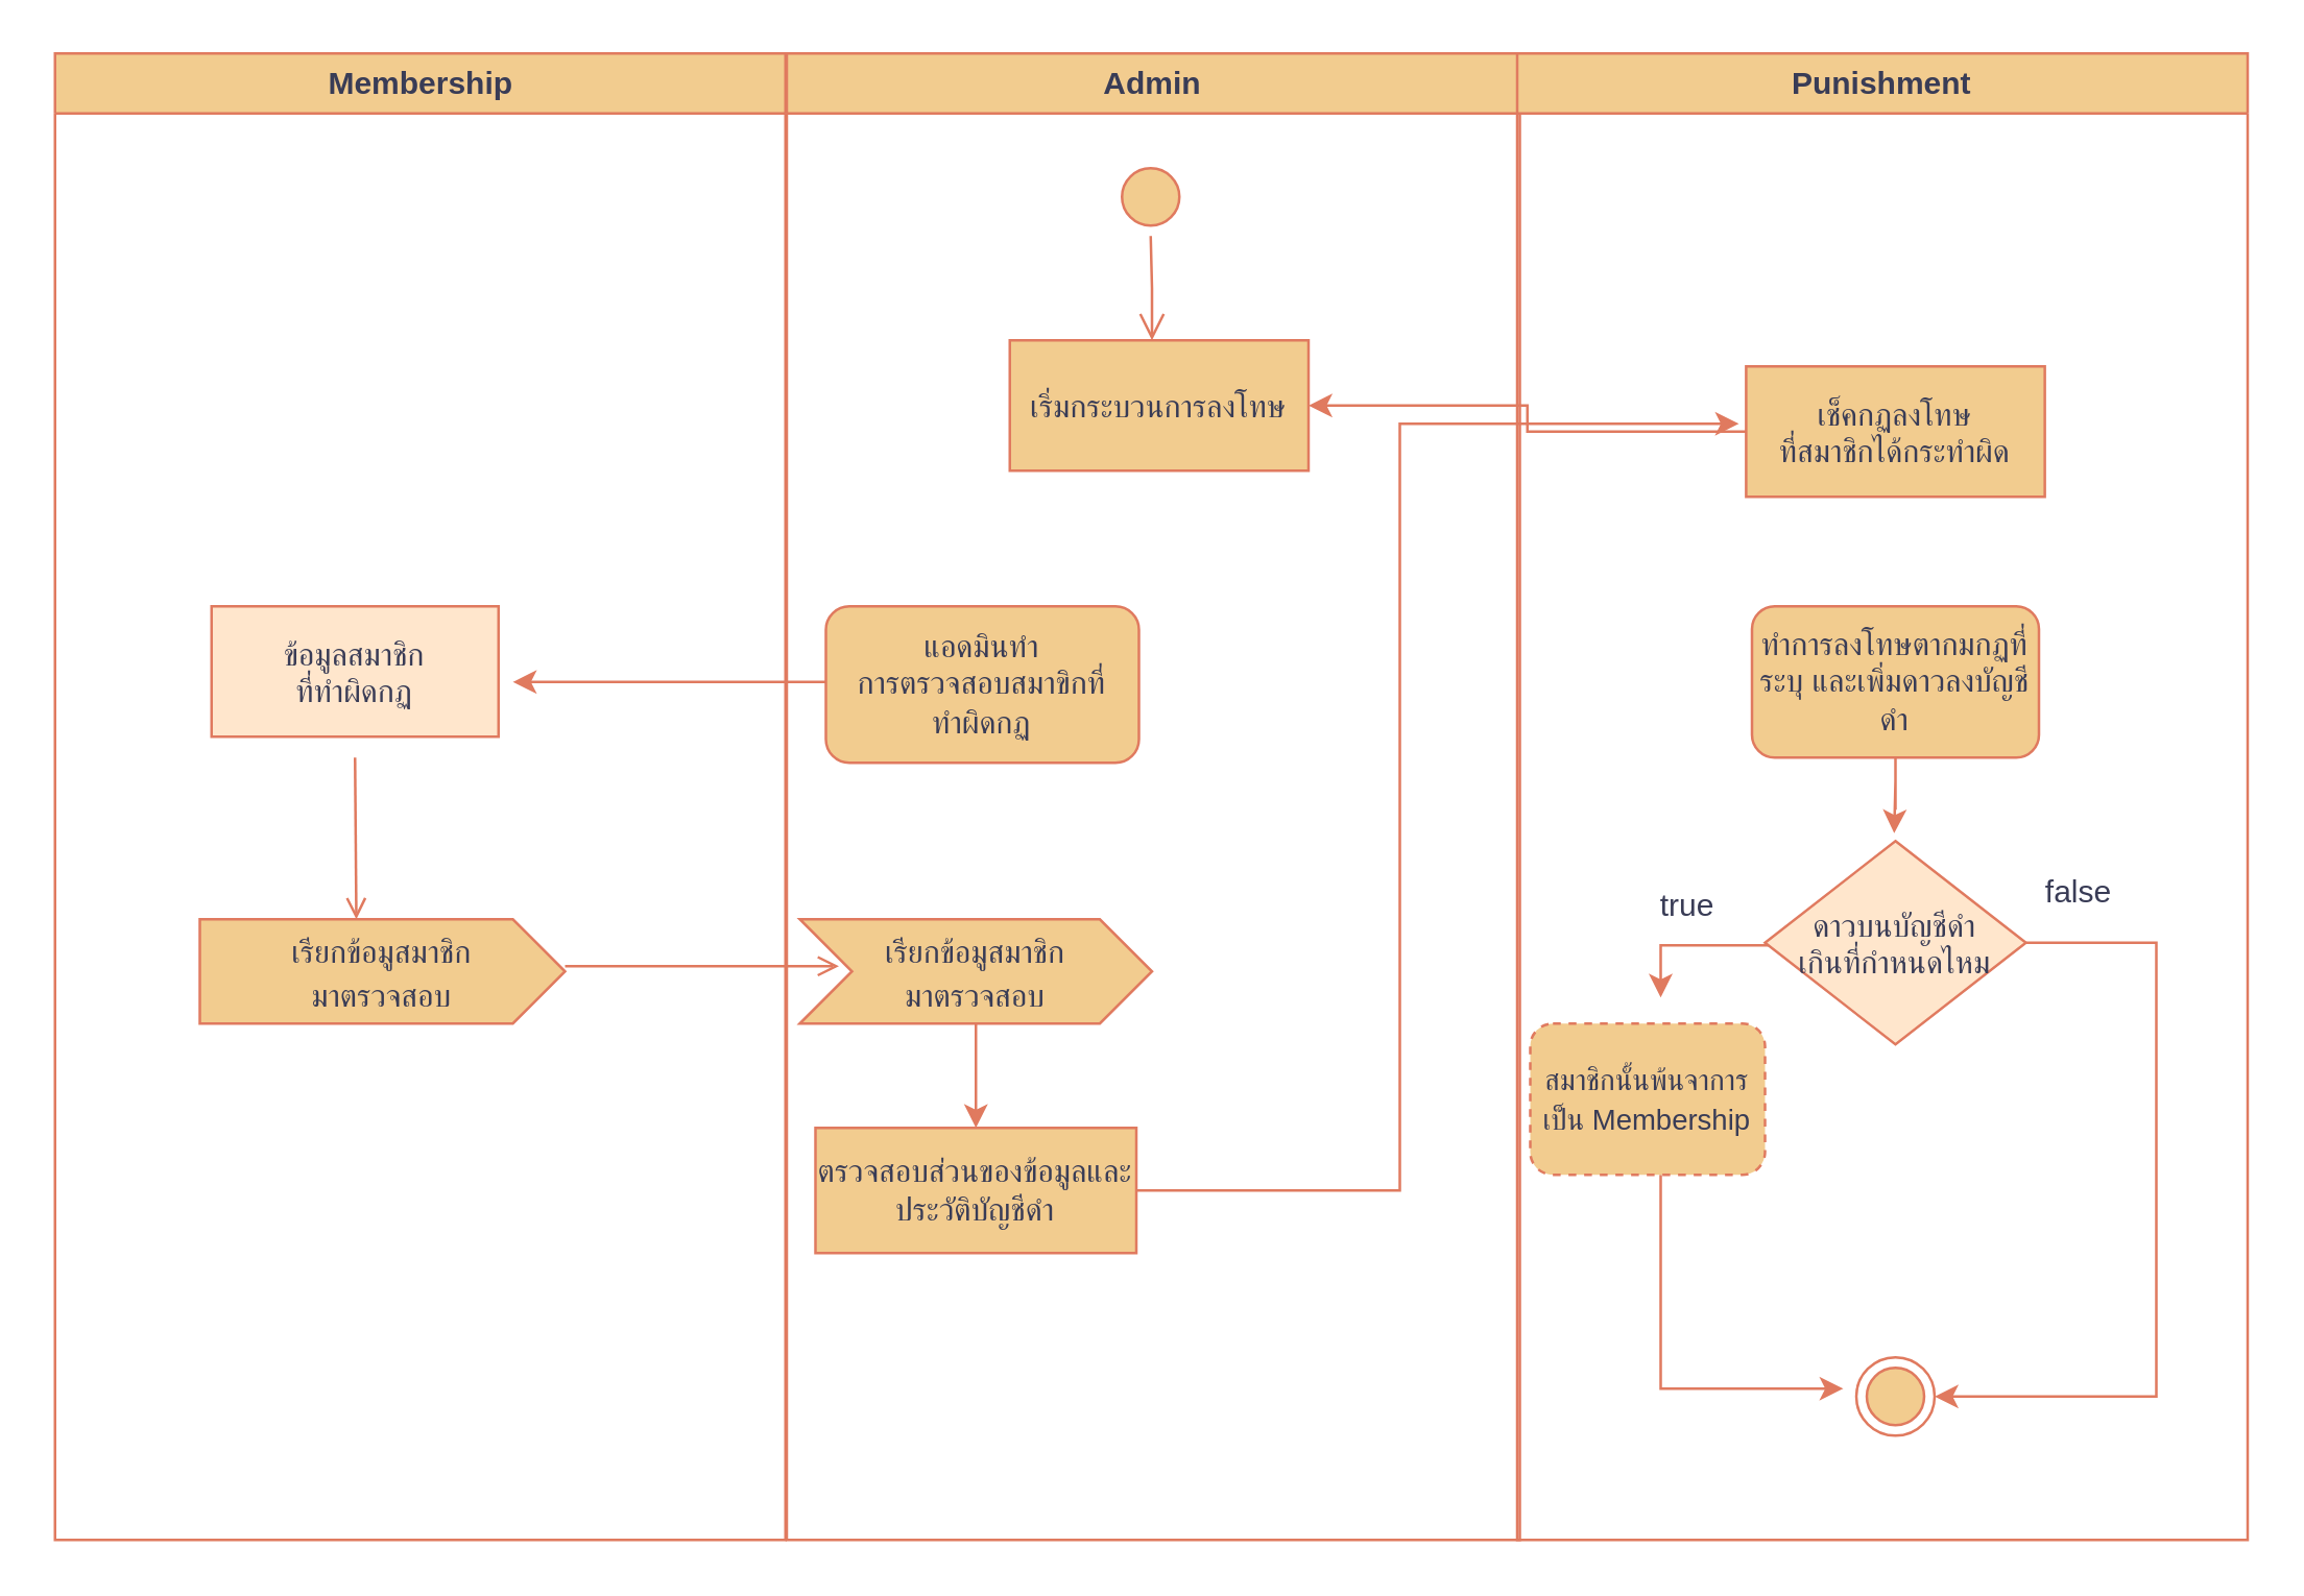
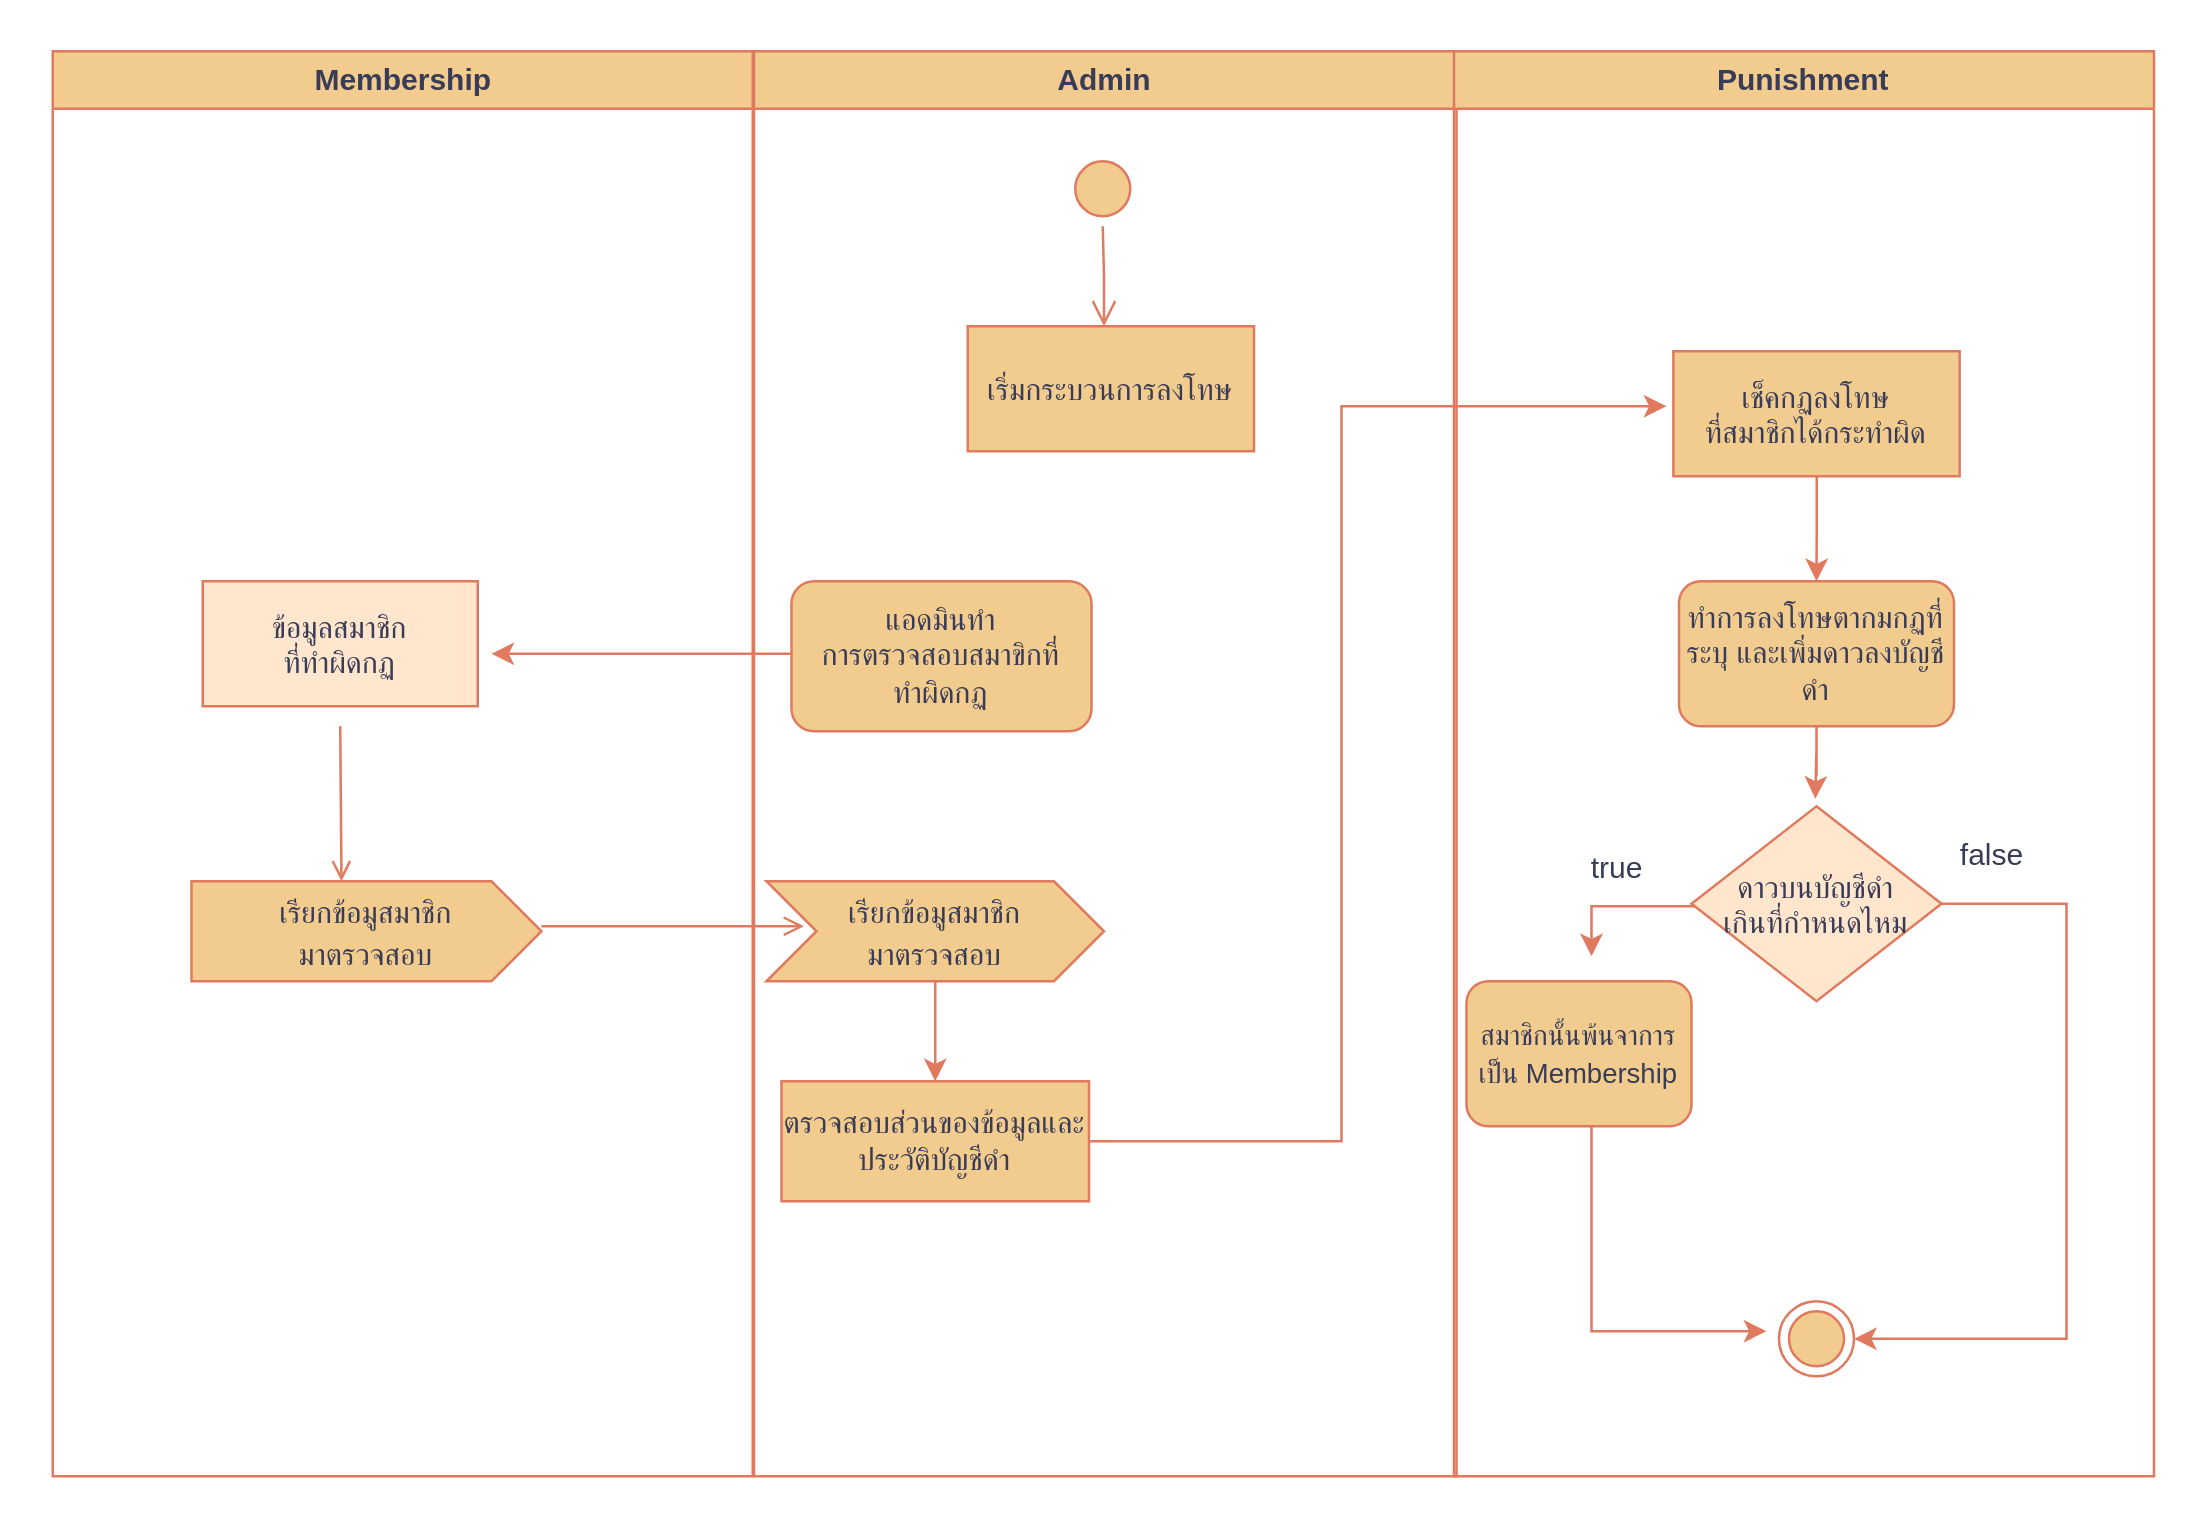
- <mxCell id="18" style="edgeStyle=orthogonalEdgeStyle;rounded=0;orthogonalLoop=1;jettySize=auto;html=1;strokeColor=#E07A5F;fontColor=default;fillColor=#F2CC8F;labelBackgroundColor=none;" edge="1" parent="16" source="19" target="9"><mxGeometry relative="1" as="geometry"><mxPoint x="132.75" y="212" as="targetPoint" /></mxGeometry></mxCell>
+ <mxCell id="18" style="edgeStyle=orthogonalEdgeStyle;rounded=0;orthogonalLoop=1;jettySize=auto;html=1;strokeColor=#E07A5F;fontColor=default;fillColor=#F2CC8F;entryX=0.5;entryY=0;entryDx=0;entryDy=0;labelBackgroundColor=none;" edge="1" parent="16" source="19" target="21"><mxGeometry relative="1" as="geometry"><mxPoint x="132.75" y="212" as="targetPoint" /></mxGeometry></mxCell>
- <mxCell id="26" value="&lt;font style=&quot;font-size: 11px;&quot;&gt;สมาชิกนั้นพ้นจาการเป็น Membership&lt;/font&gt;" style="rounded=1;whiteSpace=wrap;html=1;strokeColor=#E07A5F;fontColor=#393C56;fillColor=#F2CC8F;labelBackgroundColor=none;dashed=1;" vertex="1" parent="16"><mxGeometry x="5" y="372" width="90" height="58" as="geometry" /></mxCell>
+ <mxCell id="26" value="&lt;font style=&quot;font-size: 11px;&quot;&gt;สมาชิกนั้นพ้นจาการเป็น Membership&lt;/font&gt;" style="rounded=1;whiteSpace=wrap;html=1;strokeColor=#E07A5F;fontColor=#393C56;fillColor=#F2CC8F;labelBackgroundColor=none;" vertex="1" parent="16"><mxGeometry x="5" y="372" width="90" height="58" as="geometry" /></mxCell>
